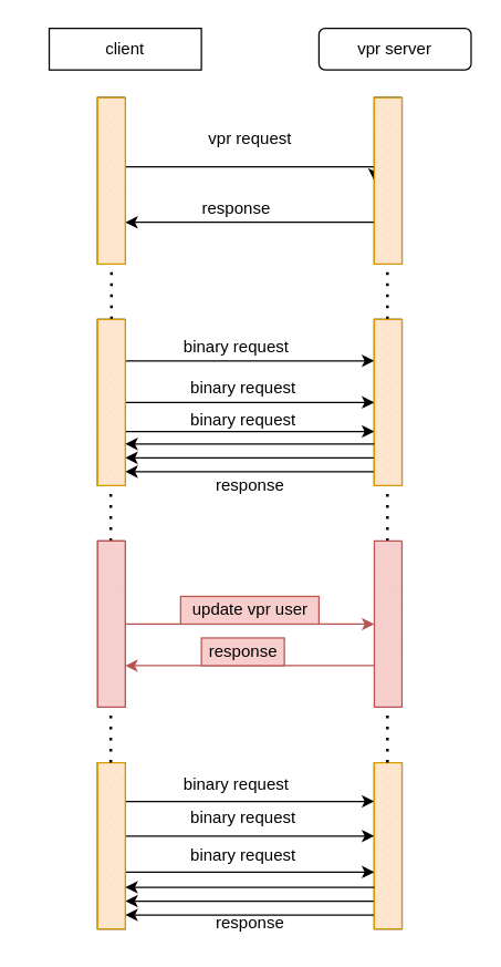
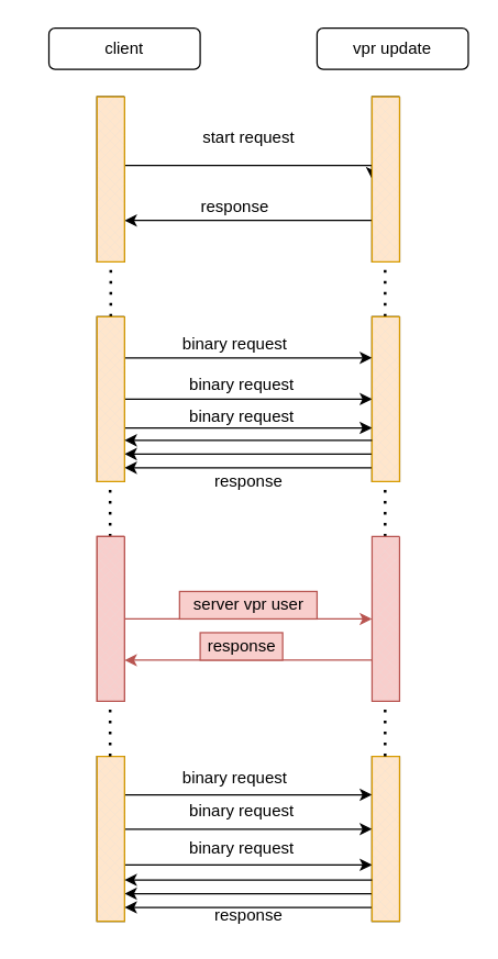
- <mxCell id="49" value="client" style="whiteSpace=wrap;html=1;shadow=0;fillColor=#ffffff;rounded=0;" vertex="1" parent="1"><mxGeometry x="35" y="20" width="110" height="30" as="geometry" /></mxCell>
+ <mxCell id="49" value="client" style="rounded=1;whiteSpace=wrap;html=1;shadow=0;fillColor=#ffffff;" vertex="1" parent="1"><mxGeometry x="35" y="20" width="110" height="30" as="geometry" /></mxCell>
- <mxCell id="50" value="vpr server" style="rounded=1;whiteSpace=wrap;html=1;shadow=0;fillColor=#ffffff;" vertex="1" parent="1"><mxGeometry x="230" y="20" width="110" height="30" as="geometry" /></mxCell>
+ <mxCell id="50" value="vpr update" style="rounded=1;whiteSpace=wrap;html=1;shadow=0;fillColor=#ffffff;" vertex="1" parent="1"><mxGeometry x="230" y="20" width="110" height="30" as="geometry" /></mxCell>
- <mxCell id="6" value="vpr request" style="text;html=1;align=center;verticalAlign=middle;resizable=0;points=[];autosize=1;strokeColor=none;" vertex="1" parent="1"><mxGeometry x="140" y="90" width="80" height="20" as="geometry" /></mxCell>
+ <mxCell id="6" value="start request" style="text;html=1;align=center;verticalAlign=middle;resizable=0;points=[];autosize=1;strokeColor=none;" vertex="1" parent="1"><mxGeometry x="140" y="90" width="80" height="20" as="geometry" /></mxCell>
- <mxCell id="26" value="update vpr user" style="text;html=1;align=center;verticalAlign=middle;resizable=0;points=[];autosize=1;strokeColor=#b85450;fillColor=#f8cecc;" vertex="1" parent="1"><mxGeometry x="130" y="430" width="100" height="20" as="geometry" /></mxCell>
+ <mxCell id="26" value="server vpr user" style="text;html=1;align=center;verticalAlign=middle;resizable=0;points=[];autosize=1;strokeColor=#b85450;fillColor=#f8cecc;" vertex="1" parent="1"><mxGeometry x="130" y="430" width="100" height="20" as="geometry" /></mxCell>
